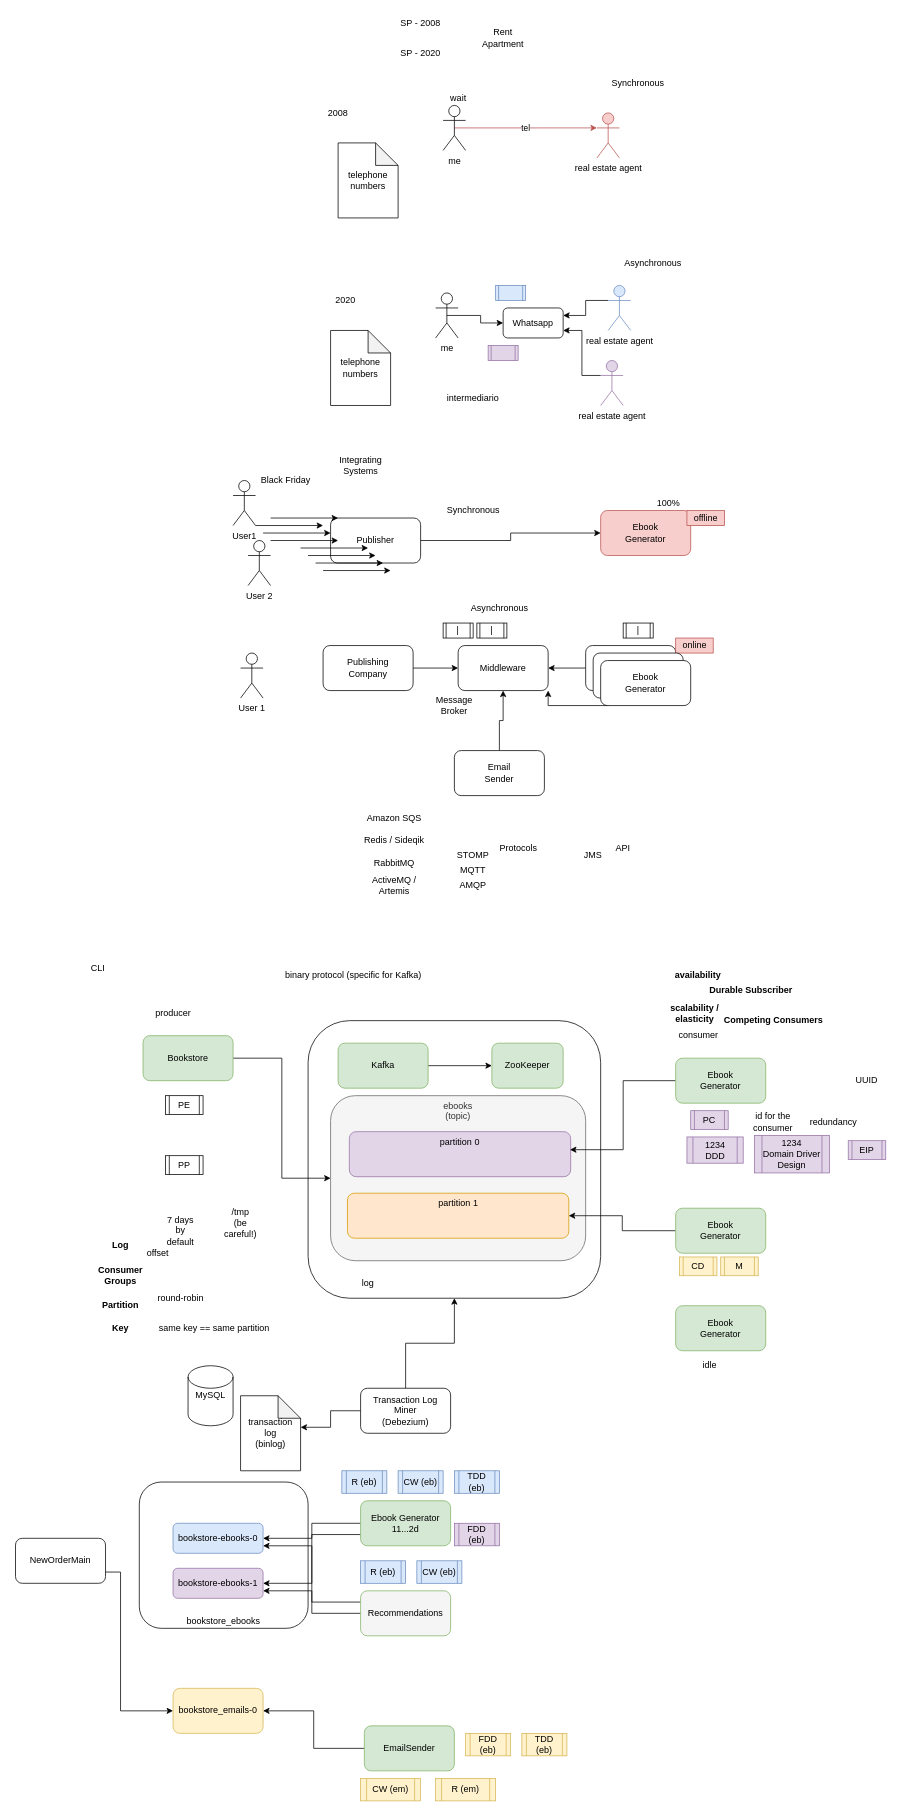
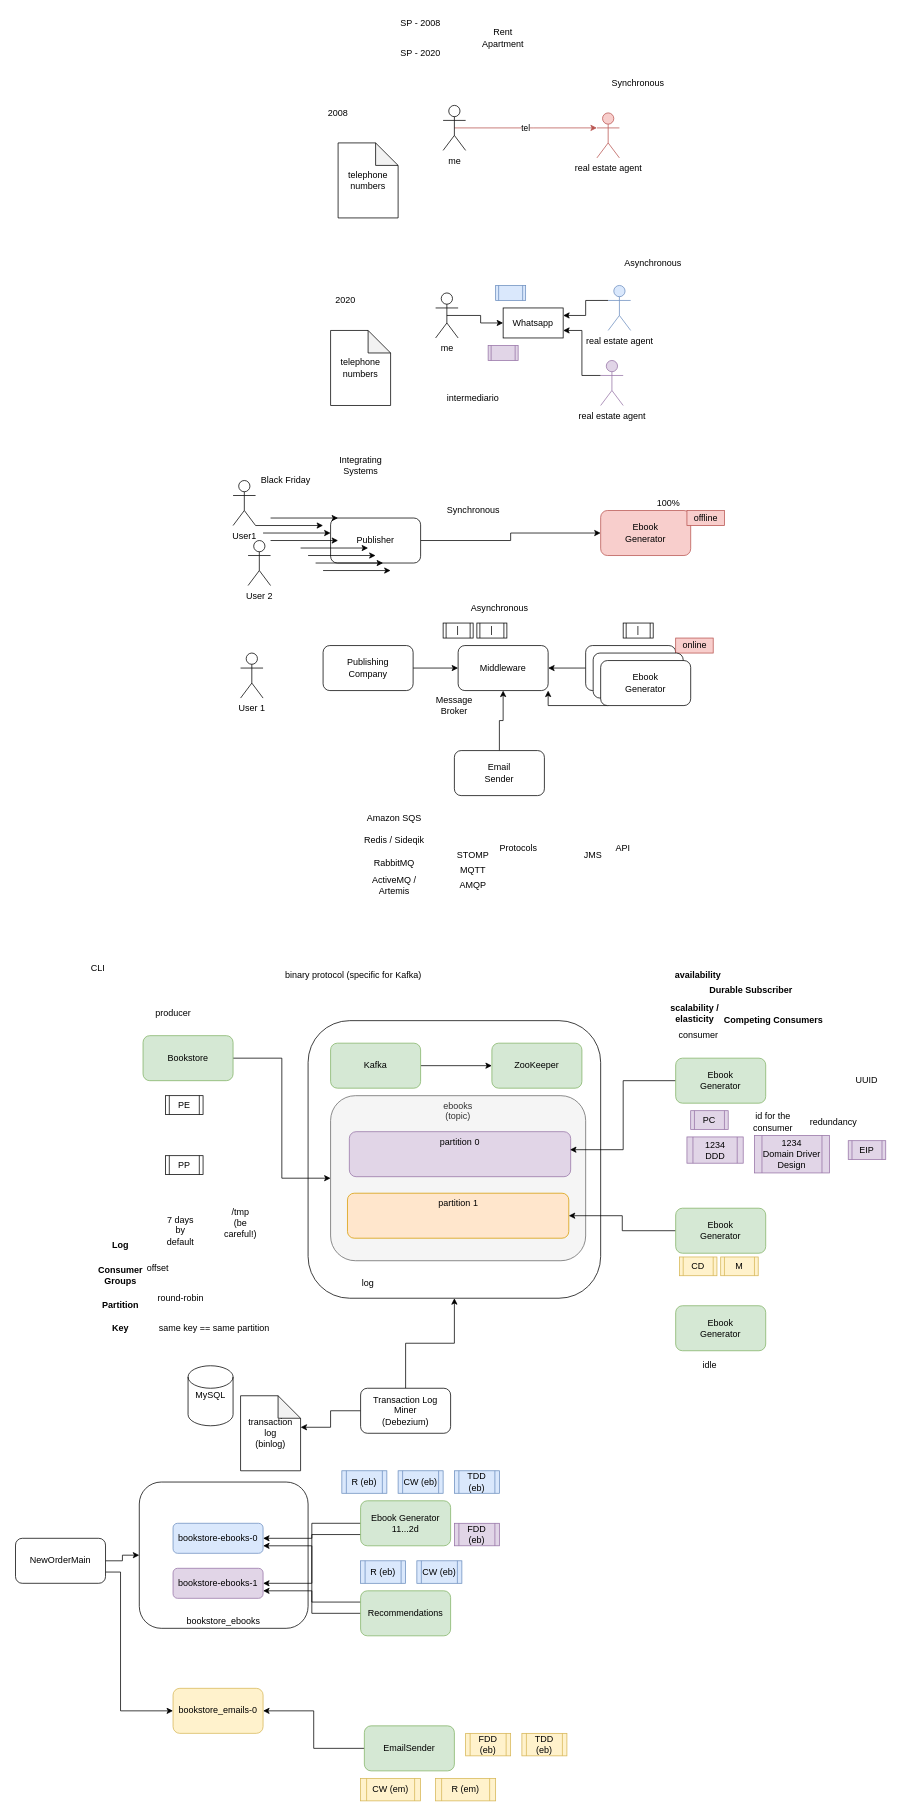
- <mxCell id="15" value="wait" style="text;html=1;align=center;verticalAlign=middle;resizable=0;points=[];autosize=1;" parent="1" vertex="1"><mxGeometry x="590" y="120" width="40" height="20" as="geometry" /></mxCell>
- <mxCell id="24" value="Whatsapp" style="rounded=1;whiteSpace=wrap;html=1;" parent="1" vertex="1"><mxGeometry x="670" y="410" width="80" height="40" as="geometry" /></mxCell>
+ <mxCell id="24" value="Whatsapp" style="whiteSpace=wrap;html=1;rounded=0;" parent="1" vertex="1"><mxGeometry x="670" y="410" width="80" height="40" as="geometry" /></mxCell>
- <mxCell id="73" value="Kafka" style="rounded=1;whiteSpace=wrap;html=1;fillColor=#d5e8d4;strokeColor=#82b366;" parent="1" vertex="1"><mxGeometry x="450" y="1390" width="120" height="60" as="geometry" /></mxCell>
+ <mxCell id="73" value="Kafka" style="rounded=1;whiteSpace=wrap;html=1;fillColor=#d5e8d4;strokeColor=#82b366;" parent="1" vertex="1"><mxGeometry x="440" y="1390" width="120" height="60" as="geometry" /></mxCell>
- <mxCell id="74" value="ZooKeeper" style="rounded=1;whiteSpace=wrap;html=1;fillColor=#d5e8d4;strokeColor=#82b366;" parent="1" vertex="1"><mxGeometry x="655" y="1390" width="95" height="60" as="geometry" /></mxCell>
+ <mxCell id="74" value="ZooKeeper" style="rounded=1;whiteSpace=wrap;html=1;fillColor=#d5e8d4;strokeColor=#82b366;" parent="1" vertex="1"><mxGeometry x="655" y="1390" width="120" height="60" as="geometry" /></mxCell>
- <mxCell id="119" value="offset" style="text;html=1;strokeColor=none;fillColor=none;align=center;verticalAlign=middle;whiteSpace=wrap;rounded=0;" parent="1" vertex="1"><mxGeometry x="190" y="1660" width="40" height="20" as="geometry" /></mxCell>
+ <mxCell id="119" value="offset" style="text;html=1;strokeColor=none;fillColor=none;align=center;verticalAlign=middle;whiteSpace=wrap;rounded=0;" parent="1" vertex="1"><mxGeometry x="190" y="1680" width="40" height="20" as="geometry" /></mxCell>
+ <mxCell id="125" style="edgeStyle=orthogonalEdgeStyle;rounded=0;orthogonalLoop=1;jettySize=auto;html=1;exitX=1;exitY=0.5;exitDx=0;exitDy=0;" edge="1" parent="1" source="127" target="2"><mxGeometry relative="1" as="geometry" /></mxCell>
- <mxCell id="137" value="Recommendations" style="rounded=1;whiteSpace=wrap;html=1;fillColor=#f5f5f5;strokeColor=#82b366;" vertex="1" parent="1"><mxGeometry x="480" y="2120" width="120" height="60" as="geometry" /></mxCell>
+ <mxCell id="137" value="Recommendations" style="rounded=1;whiteSpace=wrap;html=1;fillColor=#d5e8d4;strokeColor=#82b366;" vertex="1" parent="1"><mxGeometry x="480" y="2120" width="120" height="60" as="geometry" /></mxCell>
